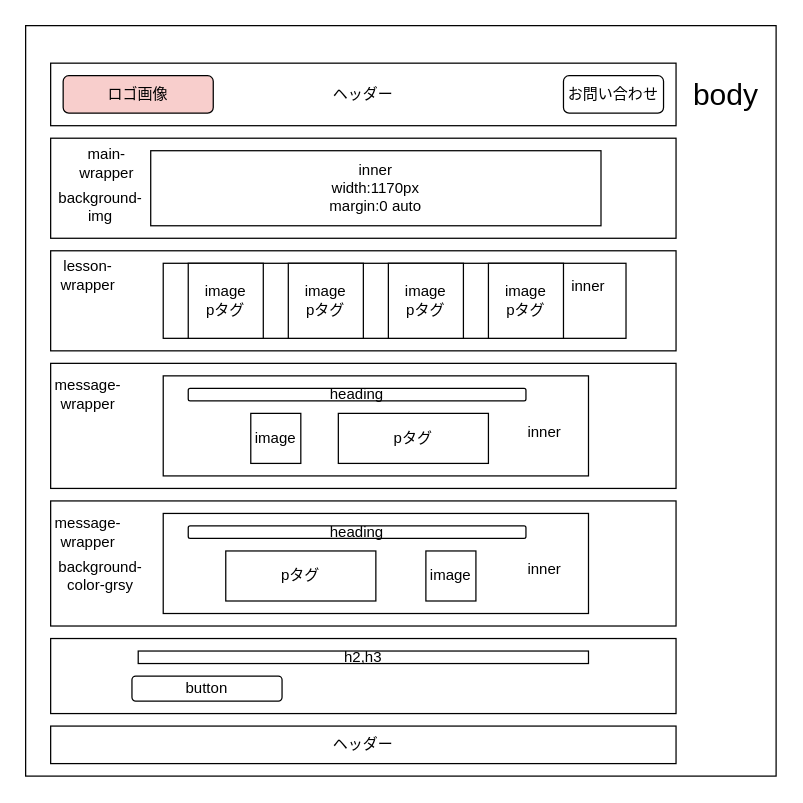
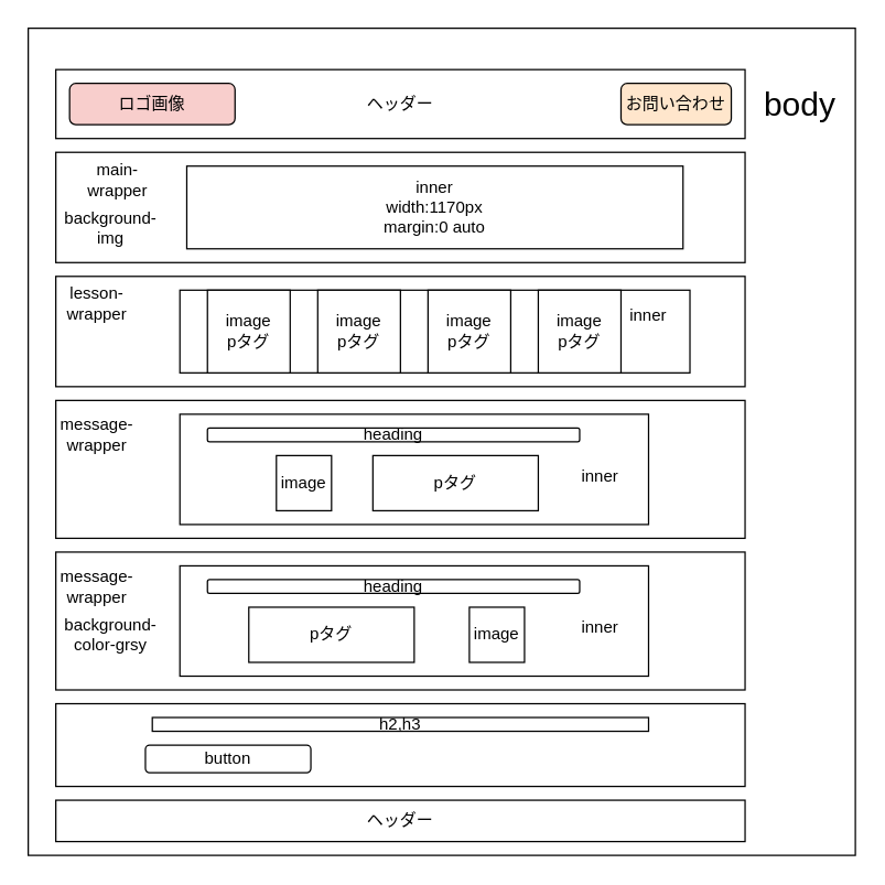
- <mxCell id="5" value="お問い合わせ" style="rounded=1;whiteSpace=wrap;html=1;" vertex="1" parent="1"><mxGeometry x="450" y="60" width="80" height="30" as="geometry" /></mxCell>
+ <mxCell id="5" value="お問い合わせ" style="rounded=1;whiteSpace=wrap;html=1;fillColor=#ffe6cc;" vertex="1" parent="1"><mxGeometry x="450" y="60" width="80" height="30" as="geometry" /></mxCell>
- <mxCell id="7" value="inner&lt;br&gt;width:1170px&lt;br&gt;margin:0 auto" style="rounded=0;whiteSpace=wrap;html=1;" vertex="1" parent="1"><mxGeometry x="120" y="120" width="360" height="60" as="geometry" /></mxCell>
+ <mxCell id="7" value="inner&lt;br&gt;width:1170px&lt;br&gt;margin:0 auto" style="rounded=0;whiteSpace=wrap;html=1;" vertex="1" parent="1"><mxGeometry x="135" y="120" width="360" height="60" as="geometry" /></mxCell>
